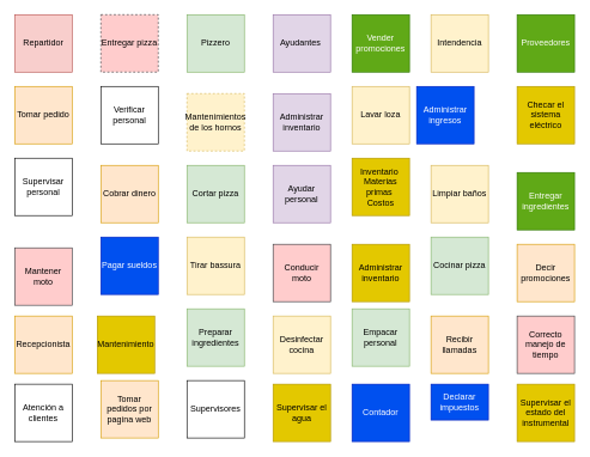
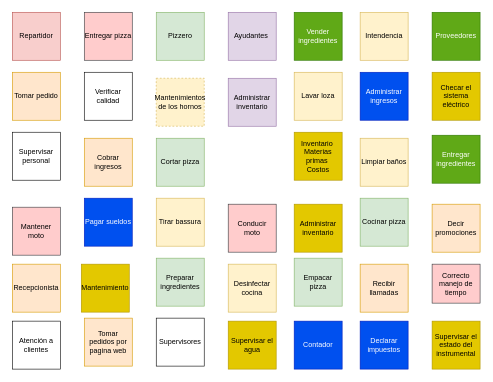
- <mxCell id="11" value="Entregar pizza" style="whiteSpace=wrap;html=1;aspect=fixed;fillColor=#ffcccc;strokeColor=#36393d;dashed=1;" vertex="1" parent="1"><mxGeometry x="140" y="20" width="80" height="80" as="geometry" /></mxCell>
+ <mxCell id="11" value="Entregar pizza" style="whiteSpace=wrap;html=1;aspect=fixed;fillColor=#ffcccc;strokeColor=#36393d;" vertex="1" parent="1"><mxGeometry x="140" y="20" width="80" height="80" as="geometry" /></mxCell>
- <mxCell id="32" value="Vender promociones" style="whiteSpace=wrap;html=1;aspect=fixed;fillColor=#60a917;fontColor=#ffffff;strokeColor=#2D7600;" vertex="1" parent="1"><mxGeometry x="490" y="20" width="80" height="80" as="geometry" /></mxCell>
+ <mxCell id="32" value="Vender ingredientes" style="whiteSpace=wrap;html=1;aspect=fixed;fillColor=#60a917;fontColor=#ffffff;strokeColor=#2D7600;" vertex="1" parent="1"><mxGeometry x="490" y="20" width="80" height="80" as="geometry" /></mxCell>
- <mxCell id="17" value="Verificar personal" style="whiteSpace=wrap;html=1;aspect=fixed;" vertex="1" parent="1"><mxGeometry x="140" y="120" width="80" height="80" as="geometry" /></mxCell>
+ <mxCell id="17" value="Verificar calidad" style="whiteSpace=wrap;html=1;aspect=fixed;" vertex="1" parent="1"><mxGeometry x="140" y="120" width="80" height="80" as="geometry" /></mxCell>
- <mxCell id="19" value="Administrar ingresos" style="whiteSpace=wrap;html=1;aspect=fixed;fillColor=#0050ef;fontColor=#ffffff;strokeColor=#001DBC;" vertex="1" parent="1"><mxGeometry x="580" y="120" width="80" height="80" as="geometry" /></mxCell>
+ <mxCell id="19" value="Administrar ingresos" style="whiteSpace=wrap;html=1;aspect=fixed;fillColor=#0050ef;fontColor=#ffffff;strokeColor=#001DBC;" vertex="1" parent="1"><mxGeometry x="600" y="120" width="80" height="80" as="geometry" /></mxCell>
- <mxCell id="13" value="Cobrar dinero" style="whiteSpace=wrap;html=1;aspect=fixed;fillColor=#ffe6cc;strokeColor=#d79b00;" vertex="1" parent="1"><mxGeometry x="140" y="230" width="80" height="80" as="geometry" /></mxCell>
+ <mxCell id="13" value="Cobrar ingresos" style="whiteSpace=wrap;html=1;aspect=fixed;fillColor=#ffe6cc;strokeColor=#d79b00;" vertex="1" parent="1"><mxGeometry x="140" y="230" width="80" height="80" as="geometry" /></mxCell>
- <mxCell id="39" value="Ayudar personal" style="whiteSpace=wrap;html=1;aspect=fixed;fillColor=#e1d5e7;strokeColor=#9673a6;" vertex="1" parent="1"><mxGeometry x="380" y="230" width="80" height="80" as="geometry" /></mxCell>
- <mxCell id="33" value="Entregar ingredientes" style="whiteSpace=wrap;html=1;aspect=fixed;fillColor=#60a917;fontColor=#ffffff;strokeColor=#2D7600;" vertex="1" parent="1"><mxGeometry x="720" y="240" width="80" height="80" as="geometry" /></mxCell>
+ <mxCell id="33" value="Entregar ingredientes" style="whiteSpace=wrap;html=1;aspect=fixed;fillColor=#60a917;fontColor=#ffffff;strokeColor=#2D7600;" vertex="1" parent="1"><mxGeometry x="720" y="225" width="80" height="80" as="geometry" /></mxCell>
- <mxCell id="29" value="Empacar personal" style="whiteSpace=wrap;html=1;aspect=fixed;fillColor=#d5e8d4;strokeColor=#82b366;" vertex="1" parent="1"><mxGeometry x="490" y="430" width="80" height="80" as="geometry" /></mxCell>
+ <mxCell id="29" value="Empacar pizza" style="whiteSpace=wrap;html=1;aspect=fixed;fillColor=#d5e8d4;strokeColor=#82b366;" vertex="1" parent="1"><mxGeometry x="490" y="430" width="80" height="80" as="geometry" /></mxCell>
- <mxCell id="42" value="Correcto manejo de tiempo" style="whiteSpace=wrap;html=1;aspect=fixed;fillColor=#ffcccc;strokeColor=#36393d;" vertex="1" parent="1"><mxGeometry x="720" y="440" width="80" height="80" as="geometry" /></mxCell>
+ <mxCell id="42" value="Correcto manejo de tiempo" style="whiteSpace=wrap;html=1;aspect=fixed;fillColor=#ffcccc;strokeColor=#36393d;" vertex="1" parent="1"><mxGeometry x="720" y="440" width="80" height="65" as="geometry" /></mxCell>
- <mxCell id="20" value="Declarar impuestos" style="whiteSpace=wrap;html=1;aspect=fixed;fillColor=#0050ef;fontColor=#ffffff;strokeColor=#001DBC;" vertex="1" parent="1"><mxGeometry x="600" y="535" width="80" height="50" as="geometry" /></mxCell>
+ <mxCell id="20" value="Declarar impuestos" style="whiteSpace=wrap;html=1;aspect=fixed;fillColor=#0050ef;fontColor=#ffffff;strokeColor=#001DBC;" vertex="1" parent="1"><mxGeometry x="600" y="535" width="80" height="80" as="geometry" /></mxCell>
